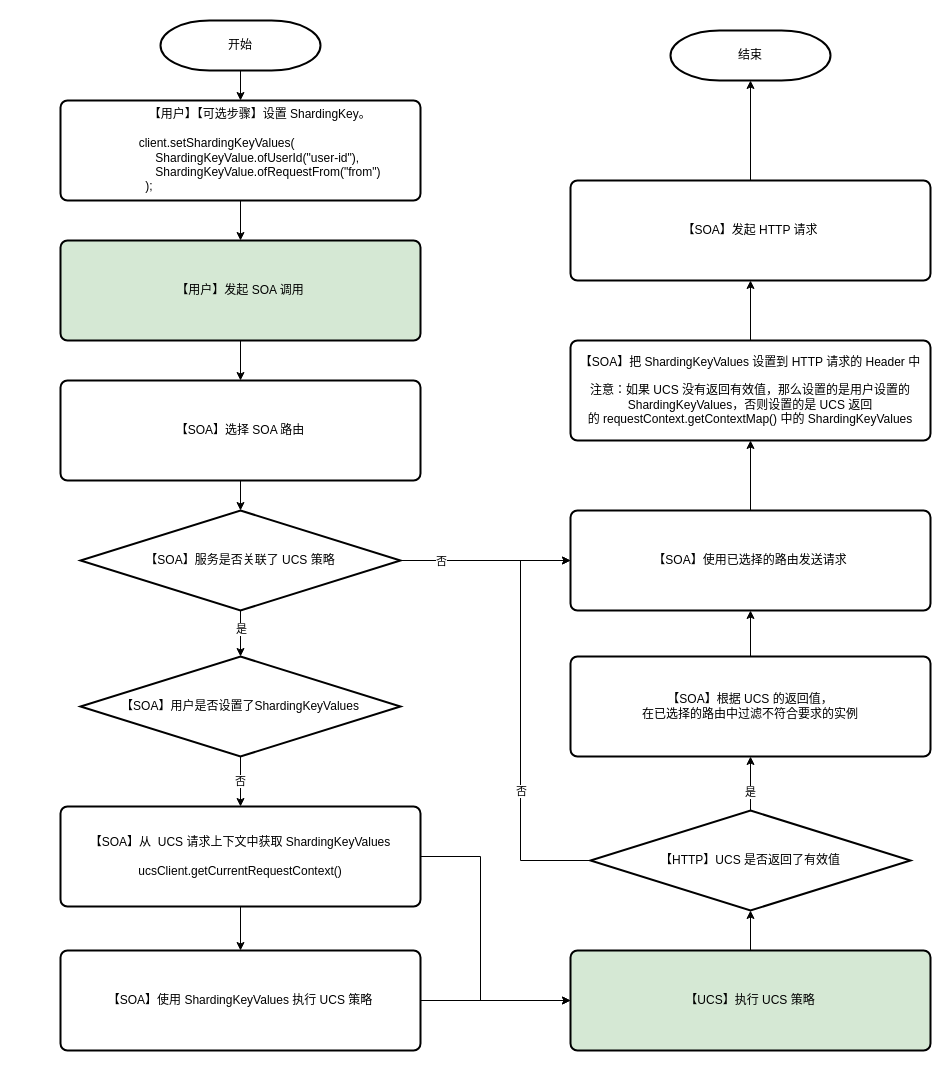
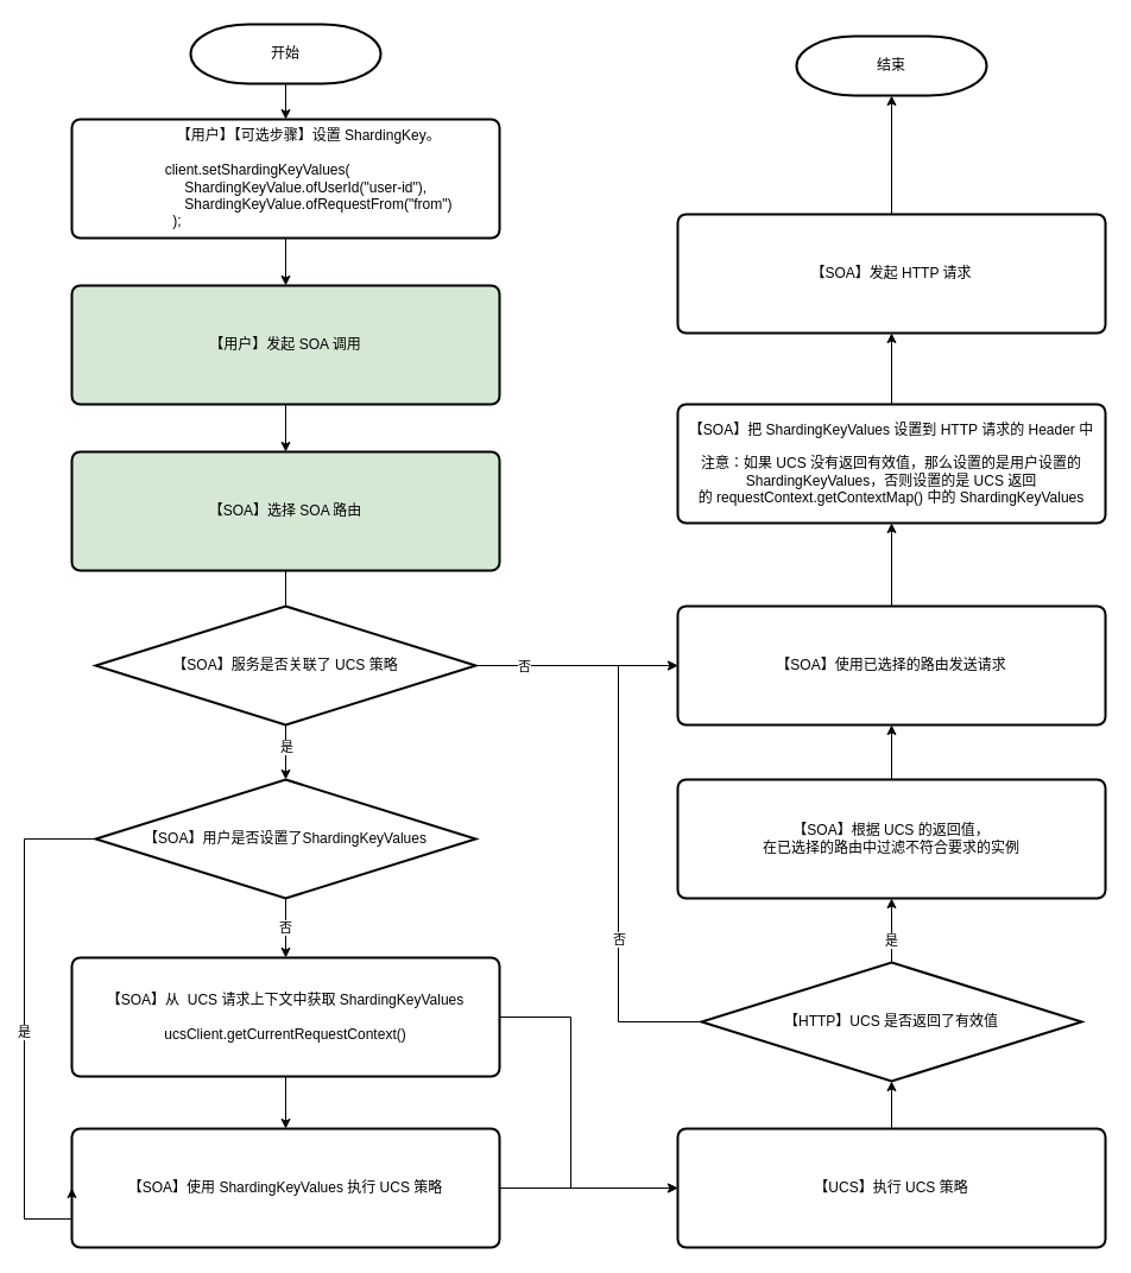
- <mxCell id="26" value="【SOA】选择 SOA 路由" style="rounded=1;whiteSpace=wrap;html=1;absoluteArcSize=1;arcSize=14;strokeWidth=2;" vertex="1" parent="1"><mxGeometry x="60" y="380" width="360" height="100" as="geometry" /></mxCell>
+ <mxCell id="26" value="【SOA】选择 SOA 路由" style="rounded=1;whiteSpace=wrap;html=1;absoluteArcSize=1;arcSize=14;strokeWidth=2;fillColor=#d5e8d4;" vertex="1" parent="1"><mxGeometry x="60" y="380" width="360" height="100" as="geometry" /></mxCell>
- <mxCell id="25" style="edgeStyle=orthogonalEdgeStyle;rounded=0;orthogonalLoop=1;jettySize=auto;html=1;exitX=0.5;exitY=1;exitDx=0;exitDy=0;entryX=0.5;entryY=0;entryDx=0;entryDy=0;entryPerimeter=0;" edge="1" parent="1" source="26" target="12"><mxGeometry relative="1" as="geometry" /></mxCell>
+ <mxCell id="25" style="edgeStyle=orthogonalEdgeStyle;rounded=0;orthogonalLoop=1;jettySize=auto;html=1;exitX=0.5;exitY=1;exitDx=0;exitDy=0;entryX=0.5;entryY=0;entryDx=0;entryDy=0;entryPerimeter=0;endArrow=none;" edge="1" parent="1" source="26" target="12"><mxGeometry relative="1" as="geometry" /></mxCell>
+ <mxCell id="14" value="是" style="edgeStyle=orthogonalEdgeStyle;rounded=0;orthogonalLoop=1;jettySize=auto;html=1;exitX=0;exitY=0.5;exitDx=0;exitDy=0;exitPerimeter=0;entryX=0;entryY=0.5;entryDx=0;entryDy=0;" edge="1" parent="1" source="15" target="7"><mxGeometry relative="1" as="geometry"><Array as="points"><mxPoint x="20" y="706" /><mxPoint x="20" y="1026" /></Array></mxGeometry></mxCell>
- <mxCell id="20" value="【UCS】执行 UCS 策略" style="rounded=1;whiteSpace=wrap;html=1;absoluteArcSize=1;arcSize=14;strokeWidth=2;fillColor=#d5e8d4;" vertex="1" parent="1"><mxGeometry x="570" y="950" width="360" height="100" as="geometry" /></mxCell>
+ <mxCell id="20" value="【UCS】执行 UCS 策略" style="rounded=1;whiteSpace=wrap;html=1;absoluteArcSize=1;arcSize=14;strokeWidth=2;" vertex="1" parent="1"><mxGeometry x="570" y="950" width="360" height="100" as="geometry" /></mxCell>
